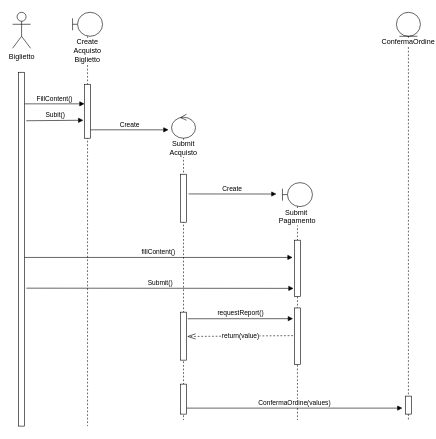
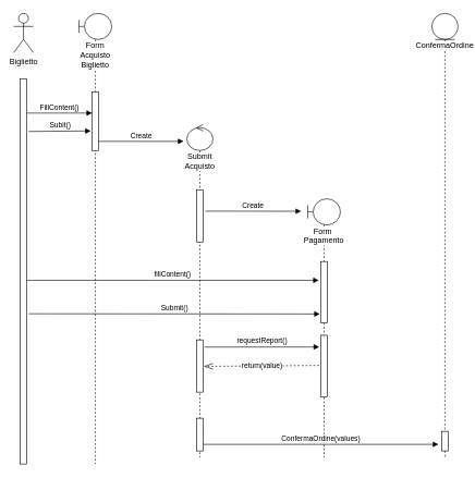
- <mxCell id="4" value="Create&lt;br&gt;Acquisto&lt;br&gt;Biglietto" style="shape=umlLifeline;participant=umlBoundary;perimeter=lifelinePerimeter;whiteSpace=wrap;html=1;container=1;collapsible=0;recursiveResize=0;verticalAlign=top;spacingTop=36;labelBackgroundColor=#ffffff;outlineConnect=0;size=40;" vertex="1" parent="1"><mxGeometry x="120" y="20" width="50" height="690" as="geometry" /></mxCell>
+ <mxCell id="4" value="Form&lt;br&gt;Acquisto&lt;br&gt;Biglietto" style="shape=umlLifeline;participant=umlBoundary;perimeter=lifelinePerimeter;whiteSpace=wrap;html=1;container=1;collapsible=0;recursiveResize=0;verticalAlign=top;spacingTop=36;labelBackgroundColor=#ffffff;outlineConnect=0;size=40;" vertex="1" parent="1"><mxGeometry x="120" y="20" width="50" height="690" as="geometry" /></mxCell>
- <mxCell id="12" value="Submit&amp;nbsp;&lt;br&gt;Pagamento" style="shape=umlLifeline;participant=umlBoundary;perimeter=lifelinePerimeter;whiteSpace=wrap;html=1;container=1;collapsible=0;recursiveResize=0;verticalAlign=top;spacingTop=36;labelBackgroundColor=#ffffff;outlineConnect=0;" vertex="1" parent="1"><mxGeometry x="470" y="304" width="50" height="396" as="geometry" /></mxCell>
+ <mxCell id="12" value="Form&amp;nbsp;&lt;br&gt;Pagamento" style="shape=umlLifeline;participant=umlBoundary;perimeter=lifelinePerimeter;whiteSpace=wrap;html=1;container=1;collapsible=0;recursiveResize=0;verticalAlign=top;spacingTop=36;labelBackgroundColor=#ffffff;outlineConnect=0;" vertex="1" parent="1"><mxGeometry x="470" y="304" width="50" height="396" as="geometry" /></mxCell>
